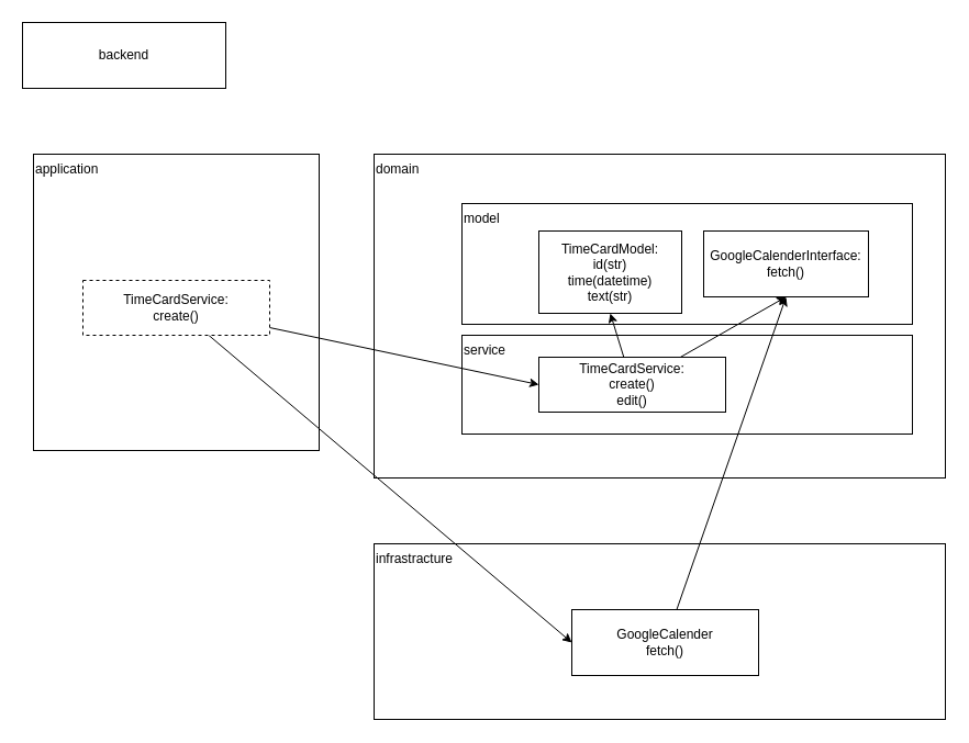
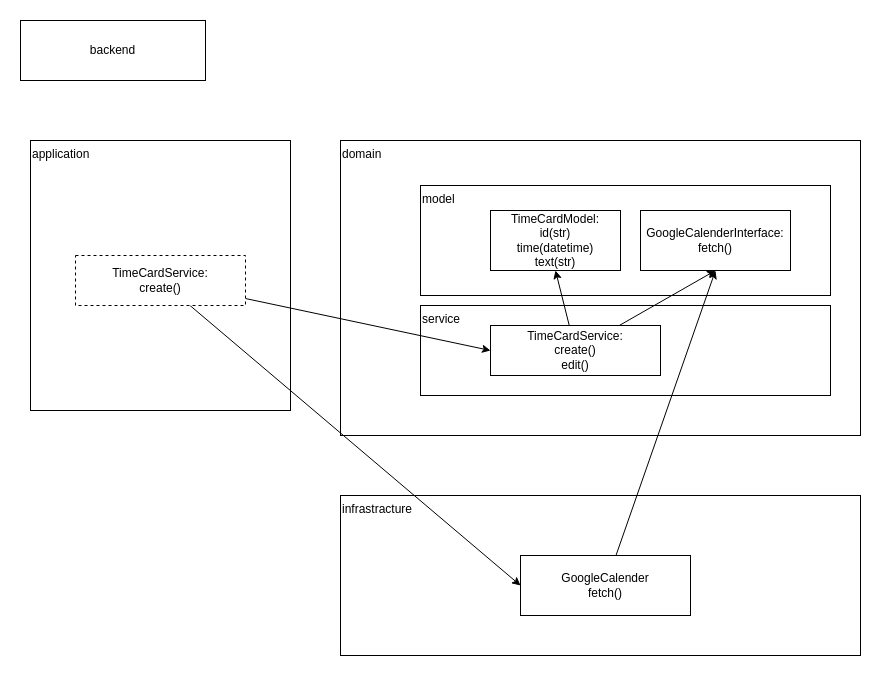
- <mxCell id="12" value="TimeCardModel:&lt;div&gt;&lt;font color=&quot;#000000&quot;&gt;id(str)&lt;br&gt;&lt;/font&gt;&lt;div&gt;time(datetime)&lt;/div&gt;&lt;/div&gt;&lt;div&gt;text(str)&lt;/div&gt;" style="rounded=0;whiteSpace=wrap;html=1;" parent="1" vertex="1"><mxGeometry x="490" y="210" width="130" height="75" as="geometry" /></mxCell>
+ <mxCell id="12" value="TimeCardModel:&lt;div&gt;&lt;font color=&quot;#000000&quot;&gt;id(str)&lt;br&gt;&lt;/font&gt;&lt;div&gt;time(datetime)&lt;/div&gt;&lt;/div&gt;&lt;div&gt;text(str)&lt;/div&gt;" style="rounded=0;whiteSpace=wrap;html=1;" parent="1" vertex="1"><mxGeometry x="490" y="210" width="130" height="60" as="geometry" /></mxCell>
